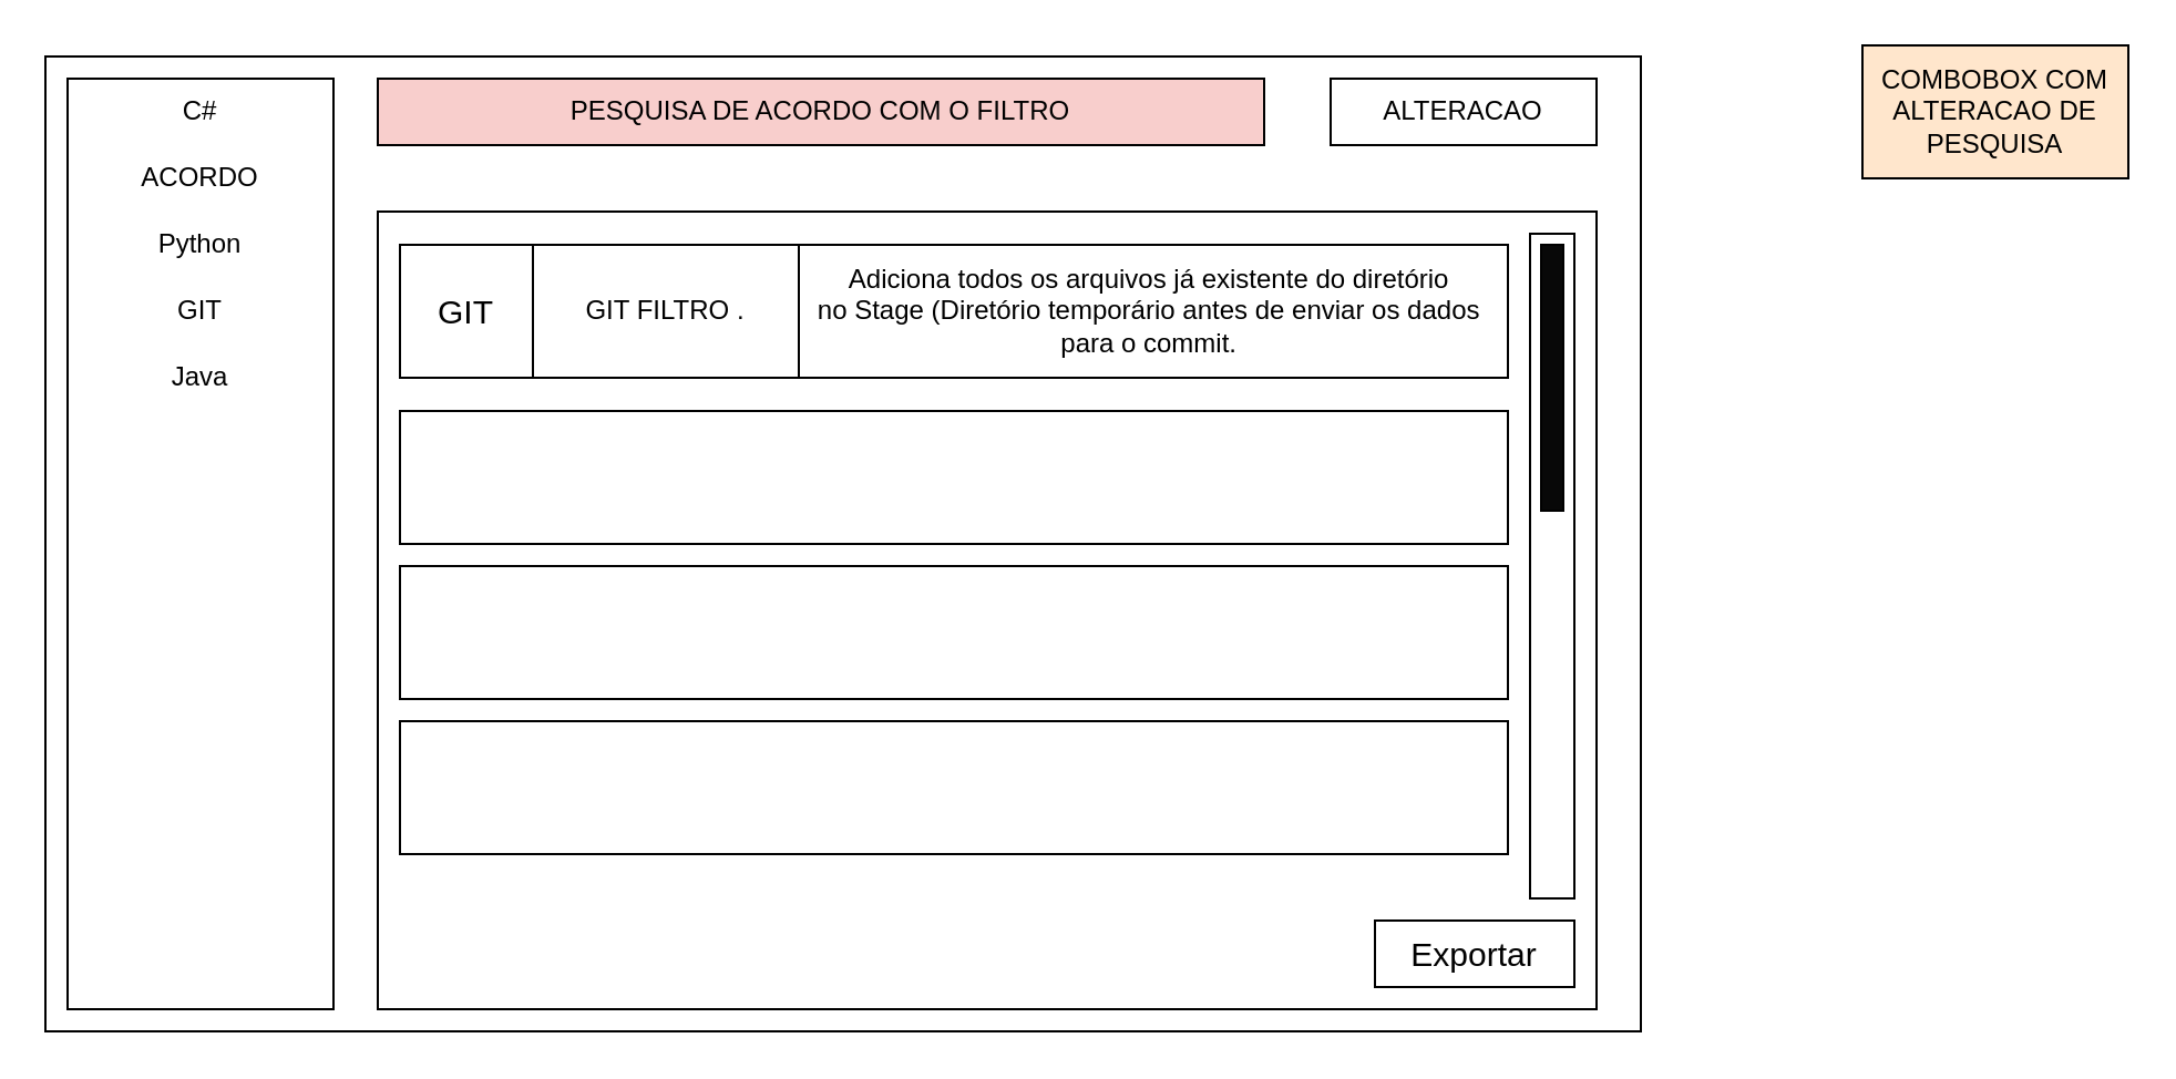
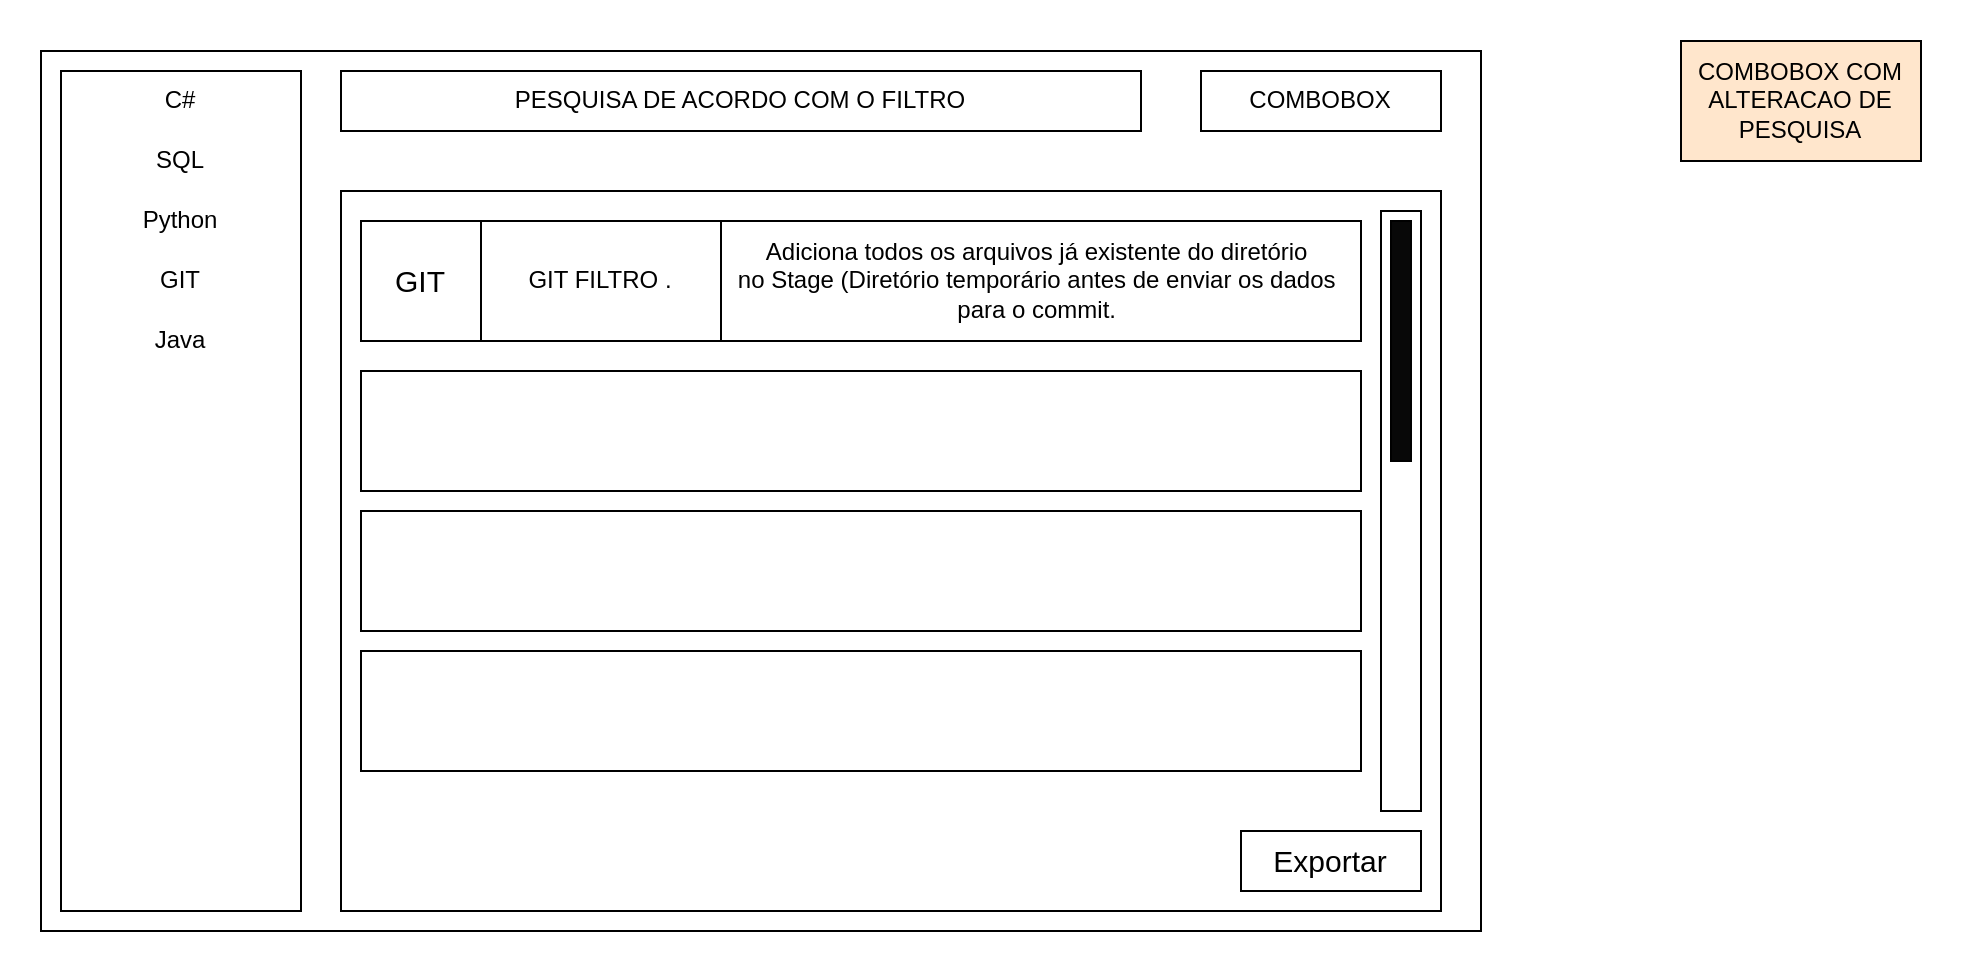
- <mxCell id="4" value="PESQUISA DE ACORDO COM O FILTRO" style="rounded=0;whiteSpace=wrap;html=1;fillColor=#f8cecc;" vertex="1" parent="1"><mxGeometry x="170" y="35" width="400" height="30" as="geometry" /></mxCell>
+ <mxCell id="4" value="PESQUISA DE ACORDO COM O FILTRO" style="rounded=0;whiteSpace=wrap;html=1;" vertex="1" parent="1"><mxGeometry x="170" y="35" width="400" height="30" as="geometry" /></mxCell>
- <mxCell id="12" value="ALTERACAO" style="rounded=0;whiteSpace=wrap;html=1;" vertex="1" parent="1"><mxGeometry x="600" y="35" width="120" height="30" as="geometry" /></mxCell>
+ <mxCell id="12" value="COMBOBOX" style="rounded=0;whiteSpace=wrap;html=1;" vertex="1" parent="1"><mxGeometry x="600" y="35" width="120" height="30" as="geometry" /></mxCell>
- <mxCell id="8" value="ACORDO" style="text;html=1;strokeColor=none;fillColor=none;align=center;verticalAlign=middle;whiteSpace=wrap;rounded=0;" vertex="1" parent="1"><mxGeometry x="30" y="65" width="120" height="30" as="geometry" /></mxCell>
+ <mxCell id="8" value="SQL" style="text;html=1;strokeColor=none;fillColor=none;align=center;verticalAlign=middle;whiteSpace=wrap;rounded=0;" vertex="1" parent="1"><mxGeometry x="30" y="65" width="120" height="30" as="geometry" /></mxCell>
